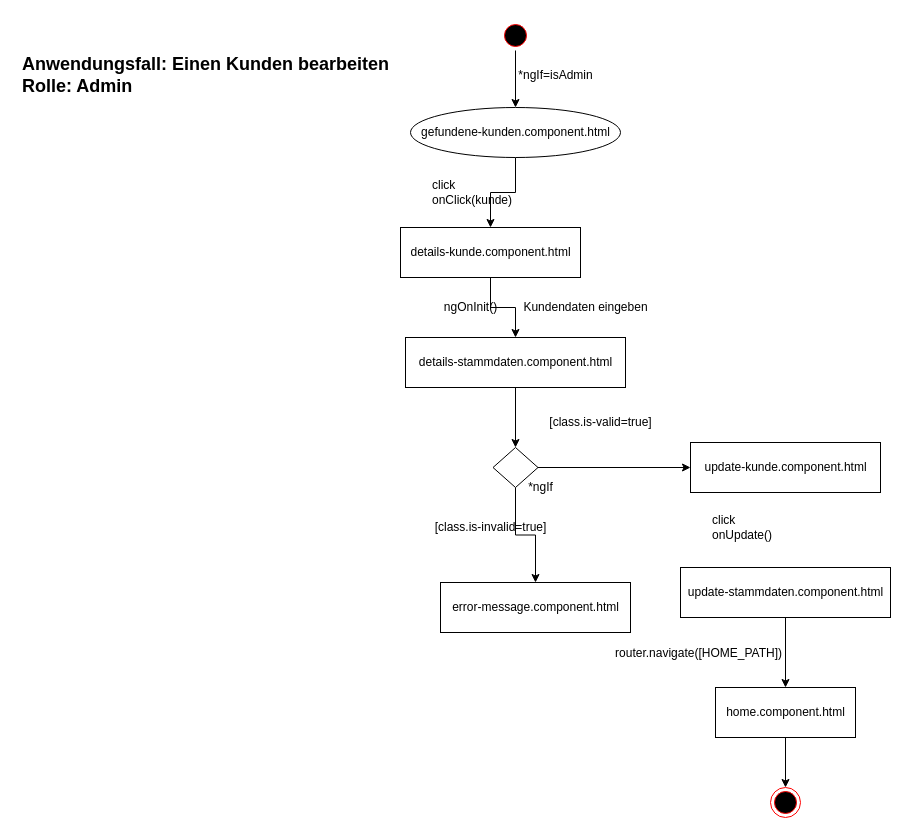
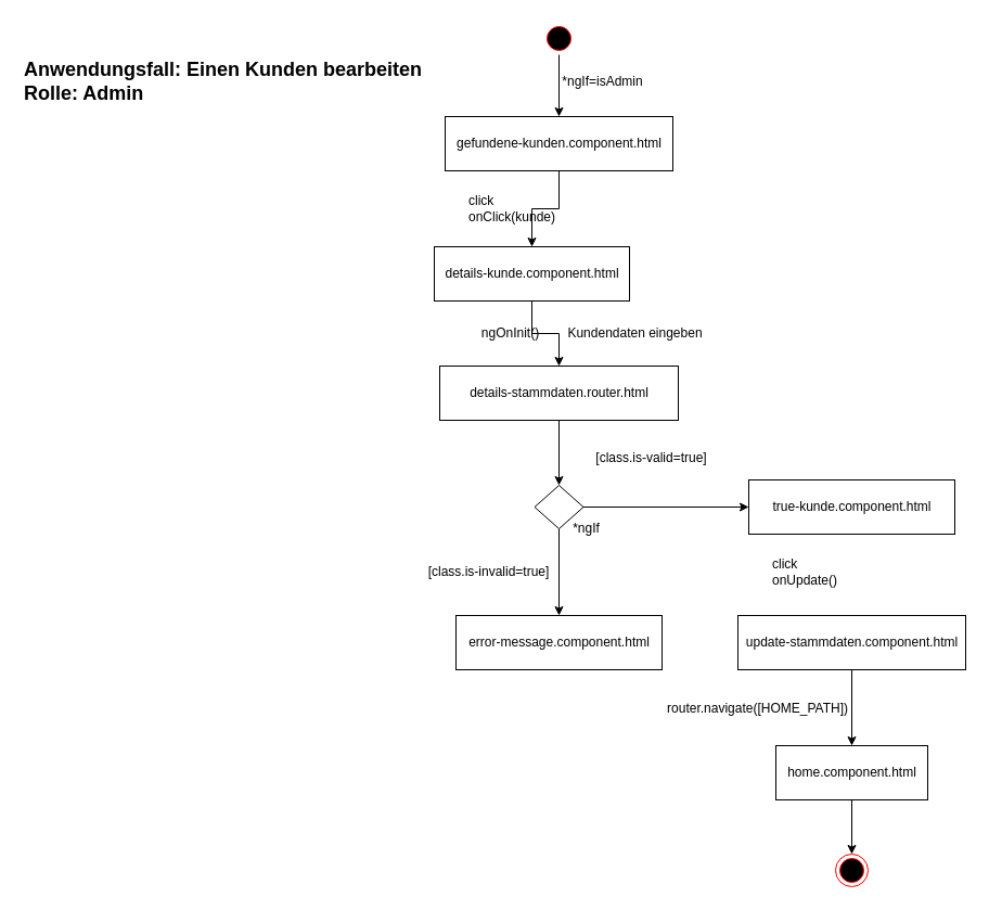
- <mxCell id="6" value="gefundene-kunden.component.html" style="ellipse;html=1;" vertex="1" parent="1"><mxGeometry x="410" y="107" width="210" height="50" as="geometry" /></mxCell>
+ <mxCell id="6" value="gefundene-kunden.component.html" style="html=1;" vertex="1" parent="1"><mxGeometry x="410" y="107" width="210" height="50" as="geometry" /></mxCell>
- <mxCell id="15" value="details-stammdaten.component.html" style="html=1;" vertex="1" parent="1"><mxGeometry x="405" y="337" width="220" height="50" as="geometry" /></mxCell>
+ <mxCell id="15" value="details-stammdaten.router.html" style="html=1;" vertex="1" parent="1"><mxGeometry x="405" y="337" width="220" height="50" as="geometry" /></mxCell>
- <mxCell id="13" value="update-kunde.component.html" style="html=1;" vertex="1" parent="1"><mxGeometry x="690" y="442" width="190" height="50" as="geometry" /></mxCell>
+ <mxCell id="13" value="true-kunde.component.html" style="html=1;" vertex="1" parent="1"><mxGeometry x="690" y="442" width="190" height="50" as="geometry" /></mxCell>
- <mxCell id="26" value="[class.is-invalid=true]" style="text;html=1;align=center;verticalAlign=middle;resizable=0;points=[];autosize=1;strokeColor=none;" vertex="1" parent="1"><mxGeometry x="425" y="517" width="130" height="20" as="geometry" /></mxCell>
+ <mxCell id="26" value="[class.is-invalid=true]" style="text;html=1;align=center;verticalAlign=middle;resizable=0;points=[];autosize=1;strokeColor=none;" vertex="1" parent="1"><mxGeometry x="385" y="517" width="130" height="20" as="geometry" /></mxCell>
- <mxCell id="19" value="error-message.component.html" style="html=1;" vertex="1" parent="1"><mxGeometry x="440" y="582" width="190" height="50" as="geometry" /></mxCell>
+ <mxCell id="19" value="error-message.component.html" style="html=1;" vertex="1" parent="1"><mxGeometry x="420" y="567" width="190" height="50" as="geometry" /></mxCell>
